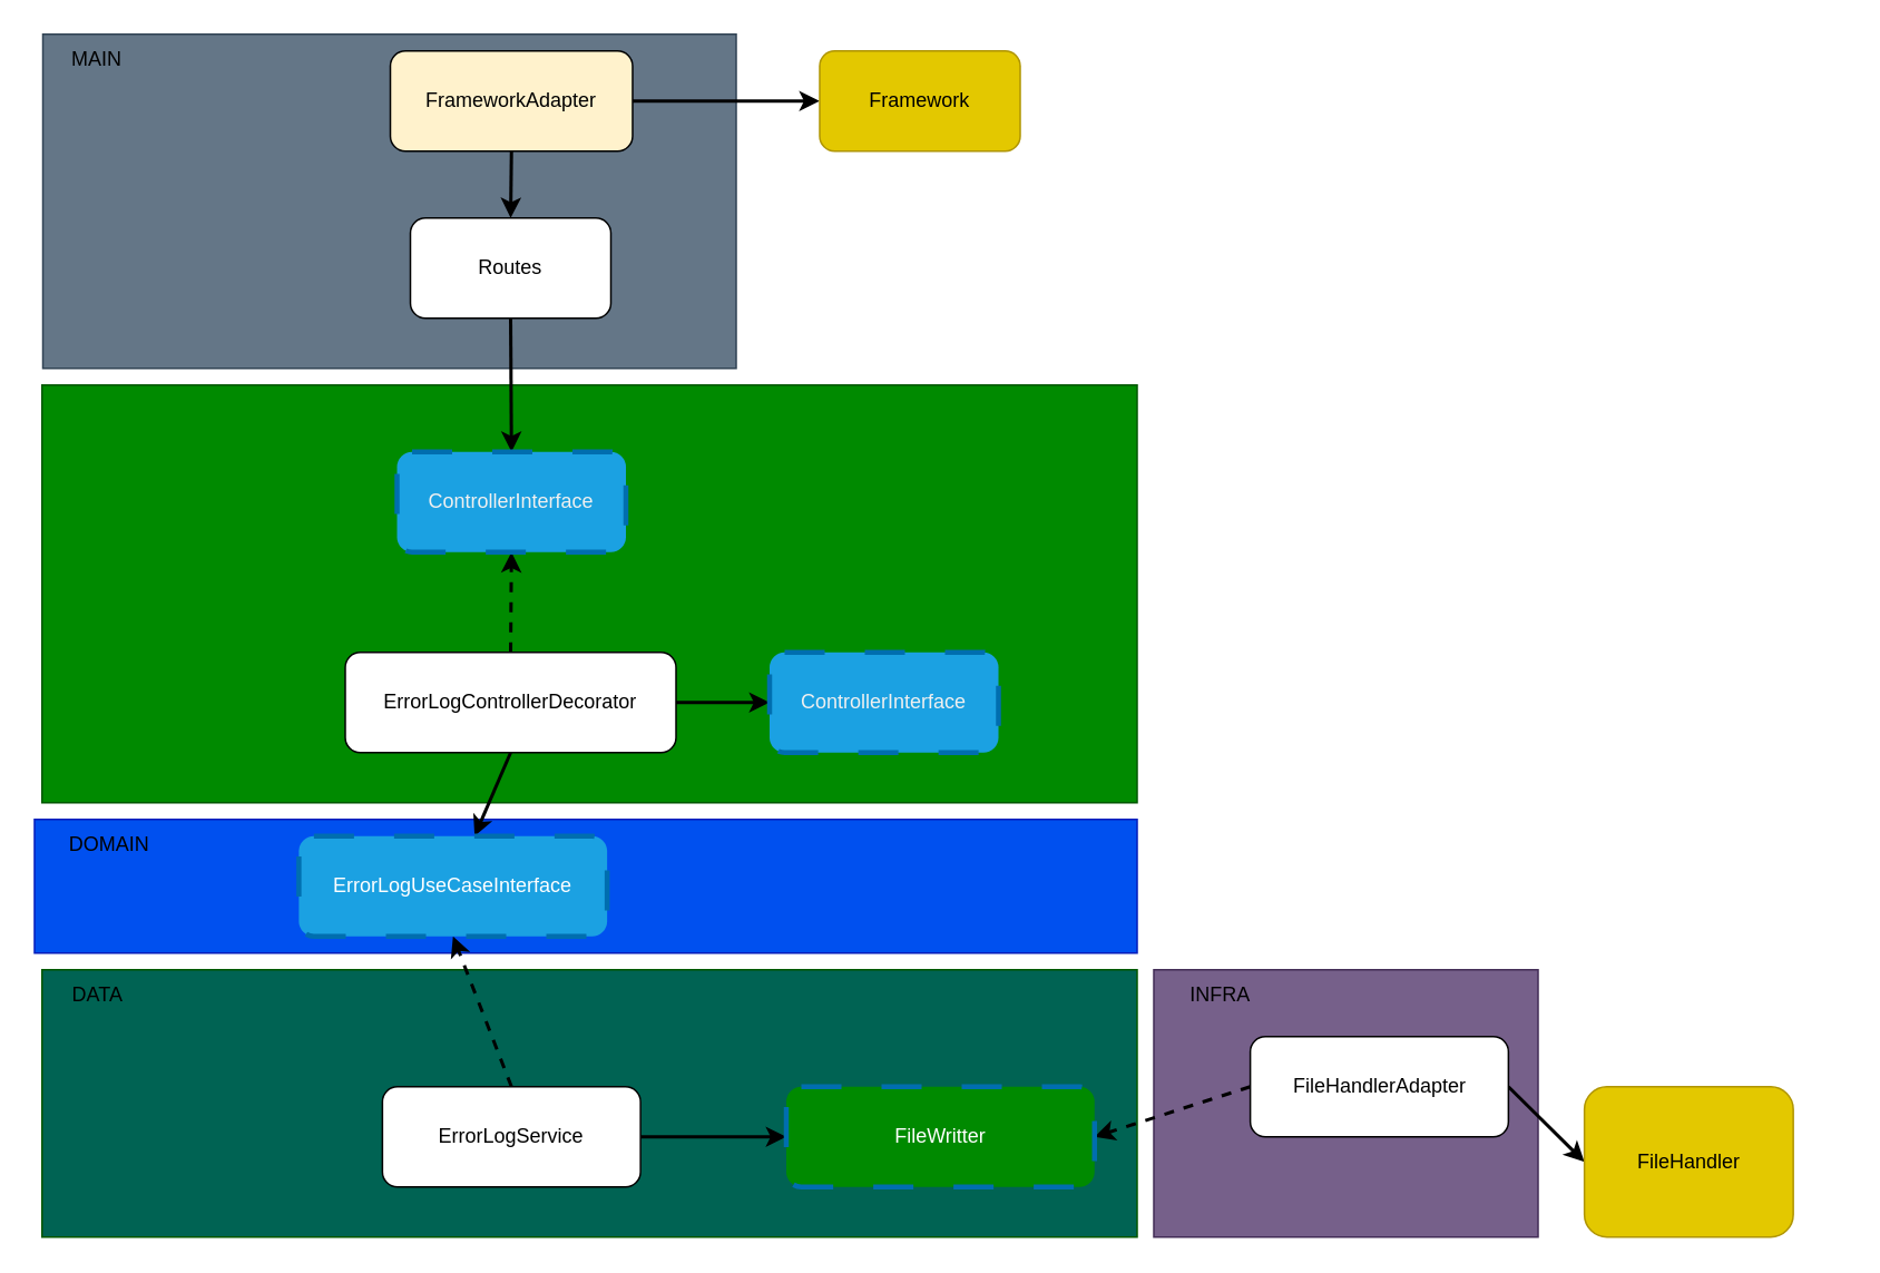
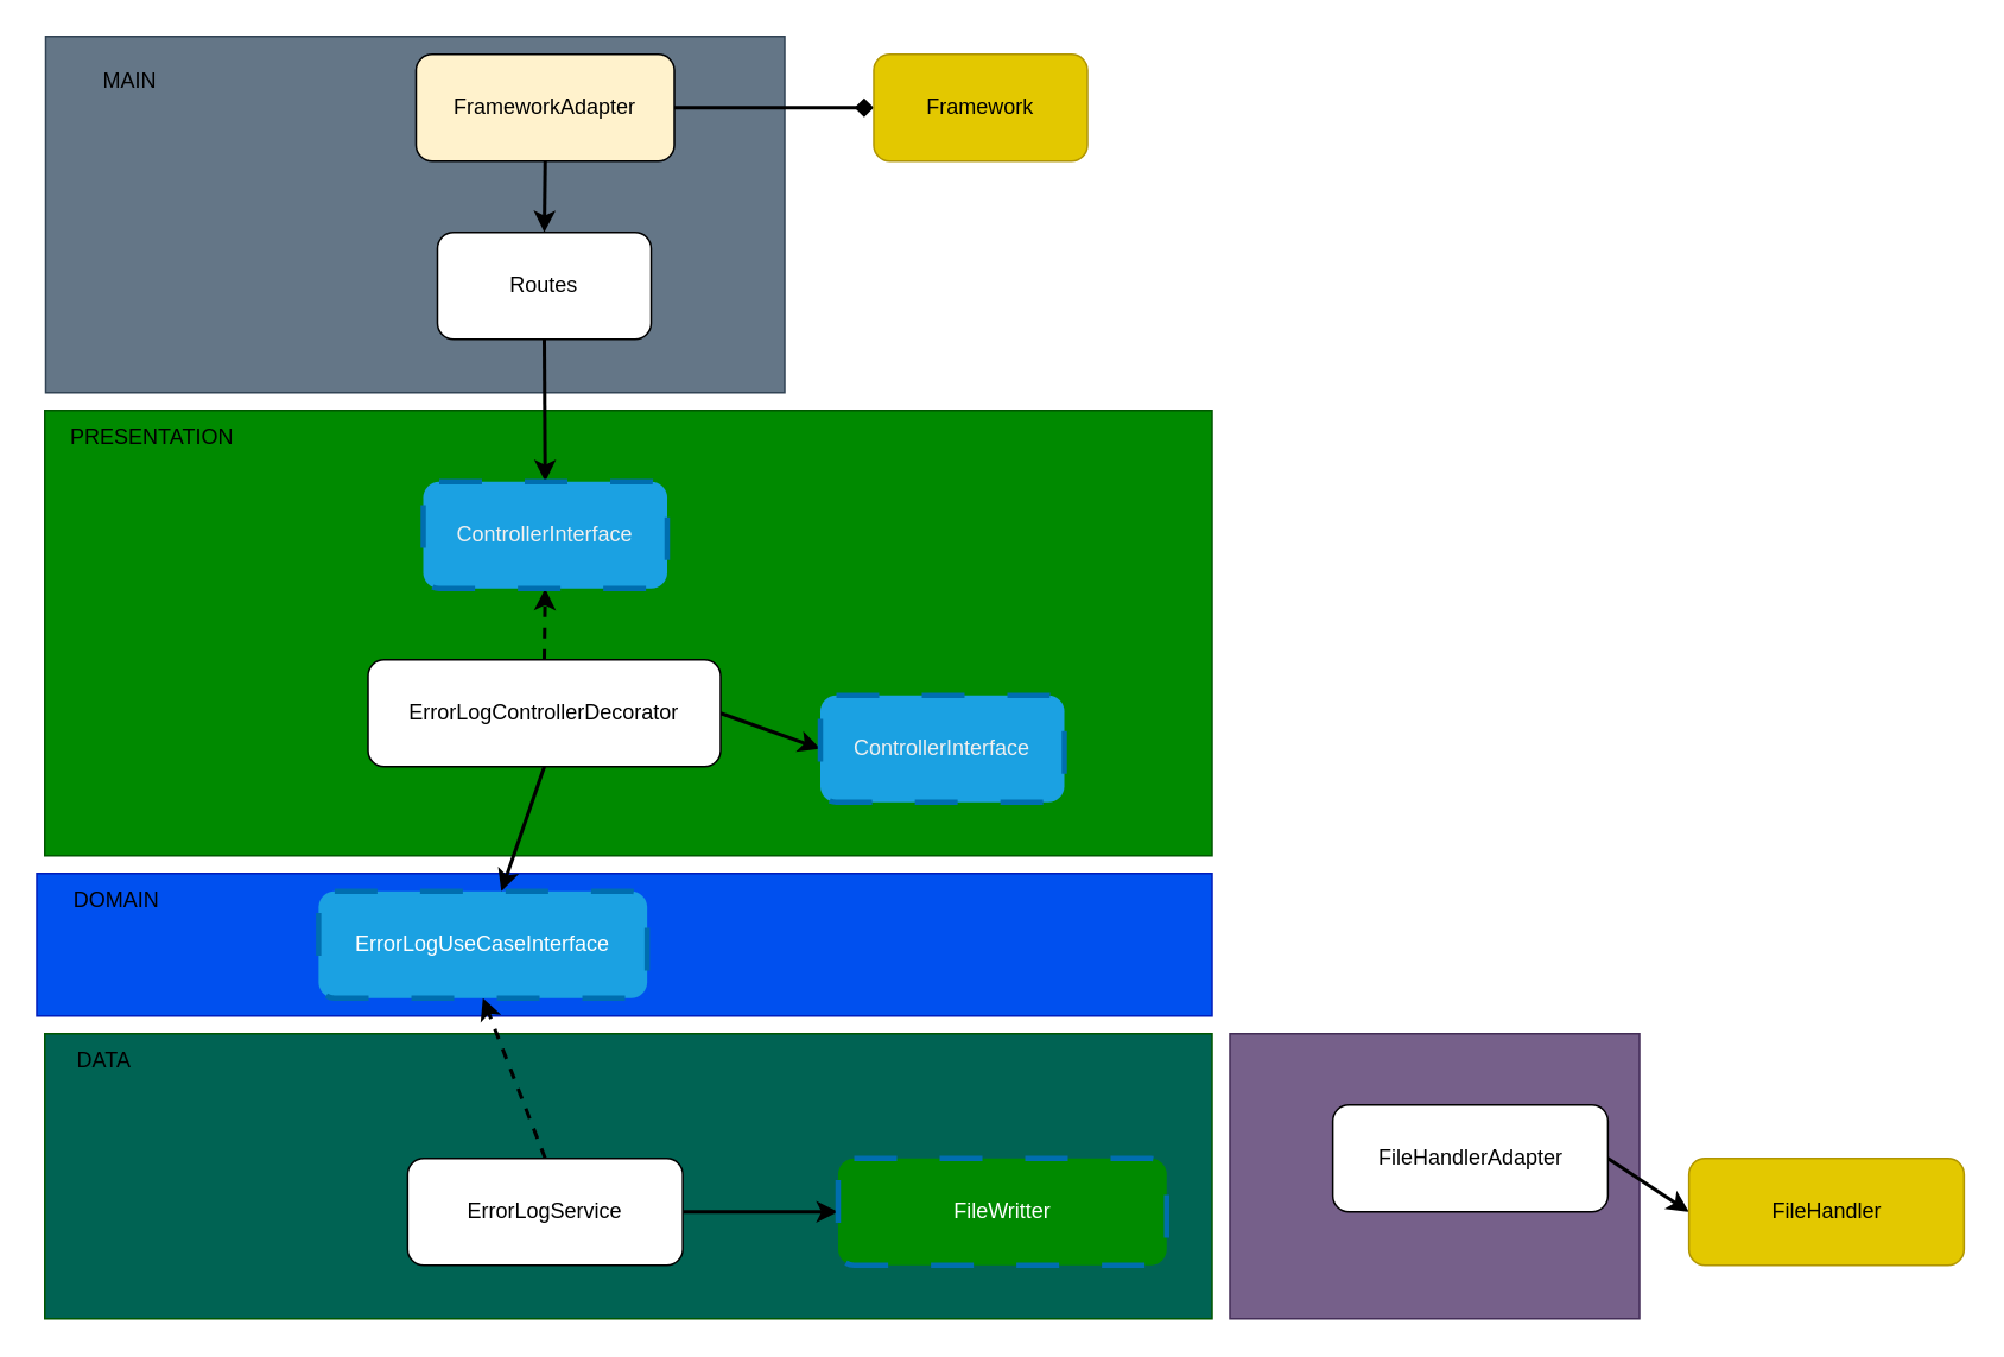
- <mxCell id="23" value="MAIN" style="text;html=1;strokeColor=none;fillColor=none;align=center;verticalAlign=middle;whiteSpace=wrap;rounded=0;" parent="1" vertex="1"><mxGeometry x="25" y="20" width="65" height="30" as="geometry" /></mxCell>
+ <mxCell id="23" value="MAIN" style="text;html=1;strokeColor=none;fillColor=none;align=center;verticalAlign=middle;whiteSpace=wrap;rounded=0;" parent="1" vertex="1"><mxGeometry x="40" y="30" width="65" height="30" as="geometry" /></mxCell>
- <mxCell id="8" style="edgeStyle=none;html=1;exitX=1;exitY=0.5;exitDx=0;exitDy=0;entryX=0;entryY=0.5;entryDx=0;entryDy=0;strokeWidth=2;" parent="1" source="9" target="31" edge="1"><mxGeometry relative="1" as="geometry" /></mxCell>
+ <mxCell id="8" style="edgeStyle=none;html=1;exitX=1;exitY=0.5;exitDx=0;exitDy=0;entryX=0;entryY=0.5;entryDx=0;entryDy=0;strokeWidth=2;endArrow=diamond;" parent="1" source="9" target="31" edge="1"><mxGeometry relative="1" as="geometry" /></mxCell>
+ <mxCell id="24" value="PRESENTATION" style="text;html=1;strokeColor=none;fillColor=none;align=center;verticalAlign=middle;whiteSpace=wrap;rounded=0;" parent="1" vertex="1"><mxGeometry x="24.5" y="230" width="120" height="30" as="geometry" /></mxCell>
- <mxCell id="15" value="ErrorLogControllerDecorator" style="rounded=1;whiteSpace=wrap;html=1;" parent="1" vertex="1"><mxGeometry x="206" y="390" width="198" height="60" as="geometry" /></mxCell>
+ <mxCell id="15" value="ErrorLogControllerDecorator" style="rounded=1;whiteSpace=wrap;html=1;" parent="1" vertex="1"><mxGeometry x="206" y="370" width="198" height="60" as="geometry" /></mxCell>
- <mxCell id="26" value="INFRA" style="text;html=1;strokeColor=none;fillColor=none;align=center;verticalAlign=middle;whiteSpace=wrap;rounded=0;" parent="1" vertex="1"><mxGeometry x="690" y="580" width="80" height="30" as="geometry" /></mxCell>
- <mxCell id="20" style="edgeStyle=none;html=1;exitX=0;exitY=0.5;exitDx=0;exitDy=0;entryX=1;entryY=0.5;entryDx=0;entryDy=0;strokeWidth=2;dashed=1;" parent="1" source="21" target="27" edge="1"><mxGeometry relative="1" as="geometry" /></mxCell>
- <mxCell id="22" value="FileHandler" style="rounded=1;whiteSpace=wrap;html=1;fillColor=#e3c800;fontColor=#000000;strokeColor=#B09500;" parent="1" vertex="1"><mxGeometry x="947.75" y="650" width="125" height="90" as="geometry" /></mxCell>
+ <mxCell id="22" value="FileHandler" style="rounded=1;whiteSpace=wrap;html=1;fillColor=#e3c800;fontColor=#000000;strokeColor=#B09500;" parent="1" vertex="1"><mxGeometry x="947.75" y="650" width="154.5" height="60" as="geometry" /></mxCell>
